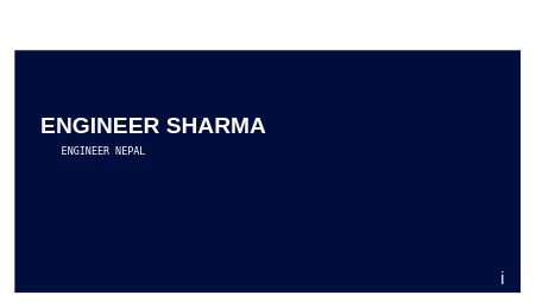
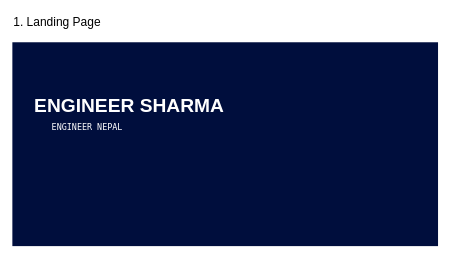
+ <mxCell id="5" value="&lt;font style=&quot;font-size: 20px;&quot;&gt;1. Landing Page&lt;/font&gt;" style="text;html=1;strokeColor=none;fillColor=none;align=left;verticalAlign=middle;whiteSpace=wrap;rounded=0;" vertex="1" parent="1"><mxGeometry x="20" y="20" width="330" height="30" as="geometry" /></mxCell>
- <mxCell id="6" value="&lt;font style=&quot;font-size: 23px;&quot;&gt;i&lt;/font&gt;" style="text;html=1;strokeColor=none;fillColor=none;align=center;verticalAlign=middle;whiteSpace=wrap;rounded=0;fontFamily=Helvetica;fontSize=23;fontColor=#FFFFFF;" vertex="1" parent="1"><mxGeometry x="680" y="370" width="50" height="40" as="geometry" /></mxCell>
